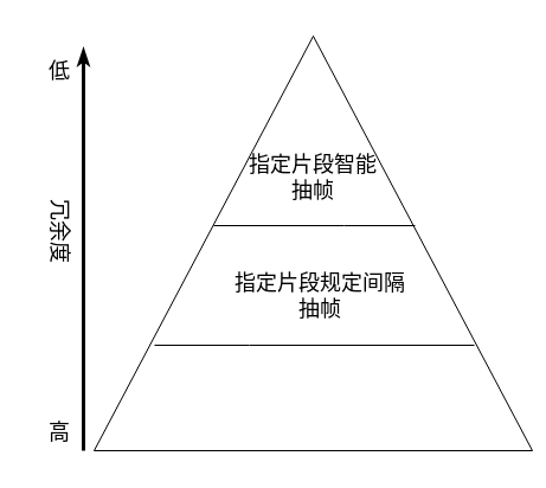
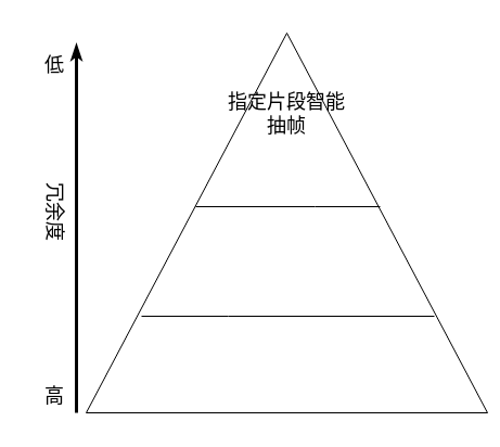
- <mxCell id="6" value="&lt;font style=&quot;font-size: 18px;&quot;&gt;指定片段智能&lt;br&gt;抽帧&lt;/font&gt;" style="text;html=1;strokeColor=none;fillColor=none;align=center;verticalAlign=middle;whiteSpace=wrap;rounded=0;" vertex="1" parent="1"><mxGeometry x="184" y="130" width="160" height="40" as="geometry" /></mxCell>
+ <mxCell id="6" value="&lt;font style=&quot;font-size: 18px;&quot;&gt;指定片段智能&lt;br&gt;抽帧&lt;/font&gt;" style="text;html=1;strokeColor=none;fillColor=none;align=center;verticalAlign=middle;whiteSpace=wrap;rounded=0;" vertex="1" parent="1"><mxGeometry x="184" y="85" width="160" height="40" as="geometry" /></mxCell>
- <mxCell id="4" value="&lt;font style=&quot;font-size: 18px;&quot;&gt;指定片段规定间隔抽帧&lt;/font&gt;" style="text;html=1;strokeColor=none;fillColor=none;align=center;verticalAlign=middle;whiteSpace=wrap;rounded=0;" vertex="1" parent="1"><mxGeometry x="190" y="230" width="160" height="40" as="geometry" /></mxCell>
